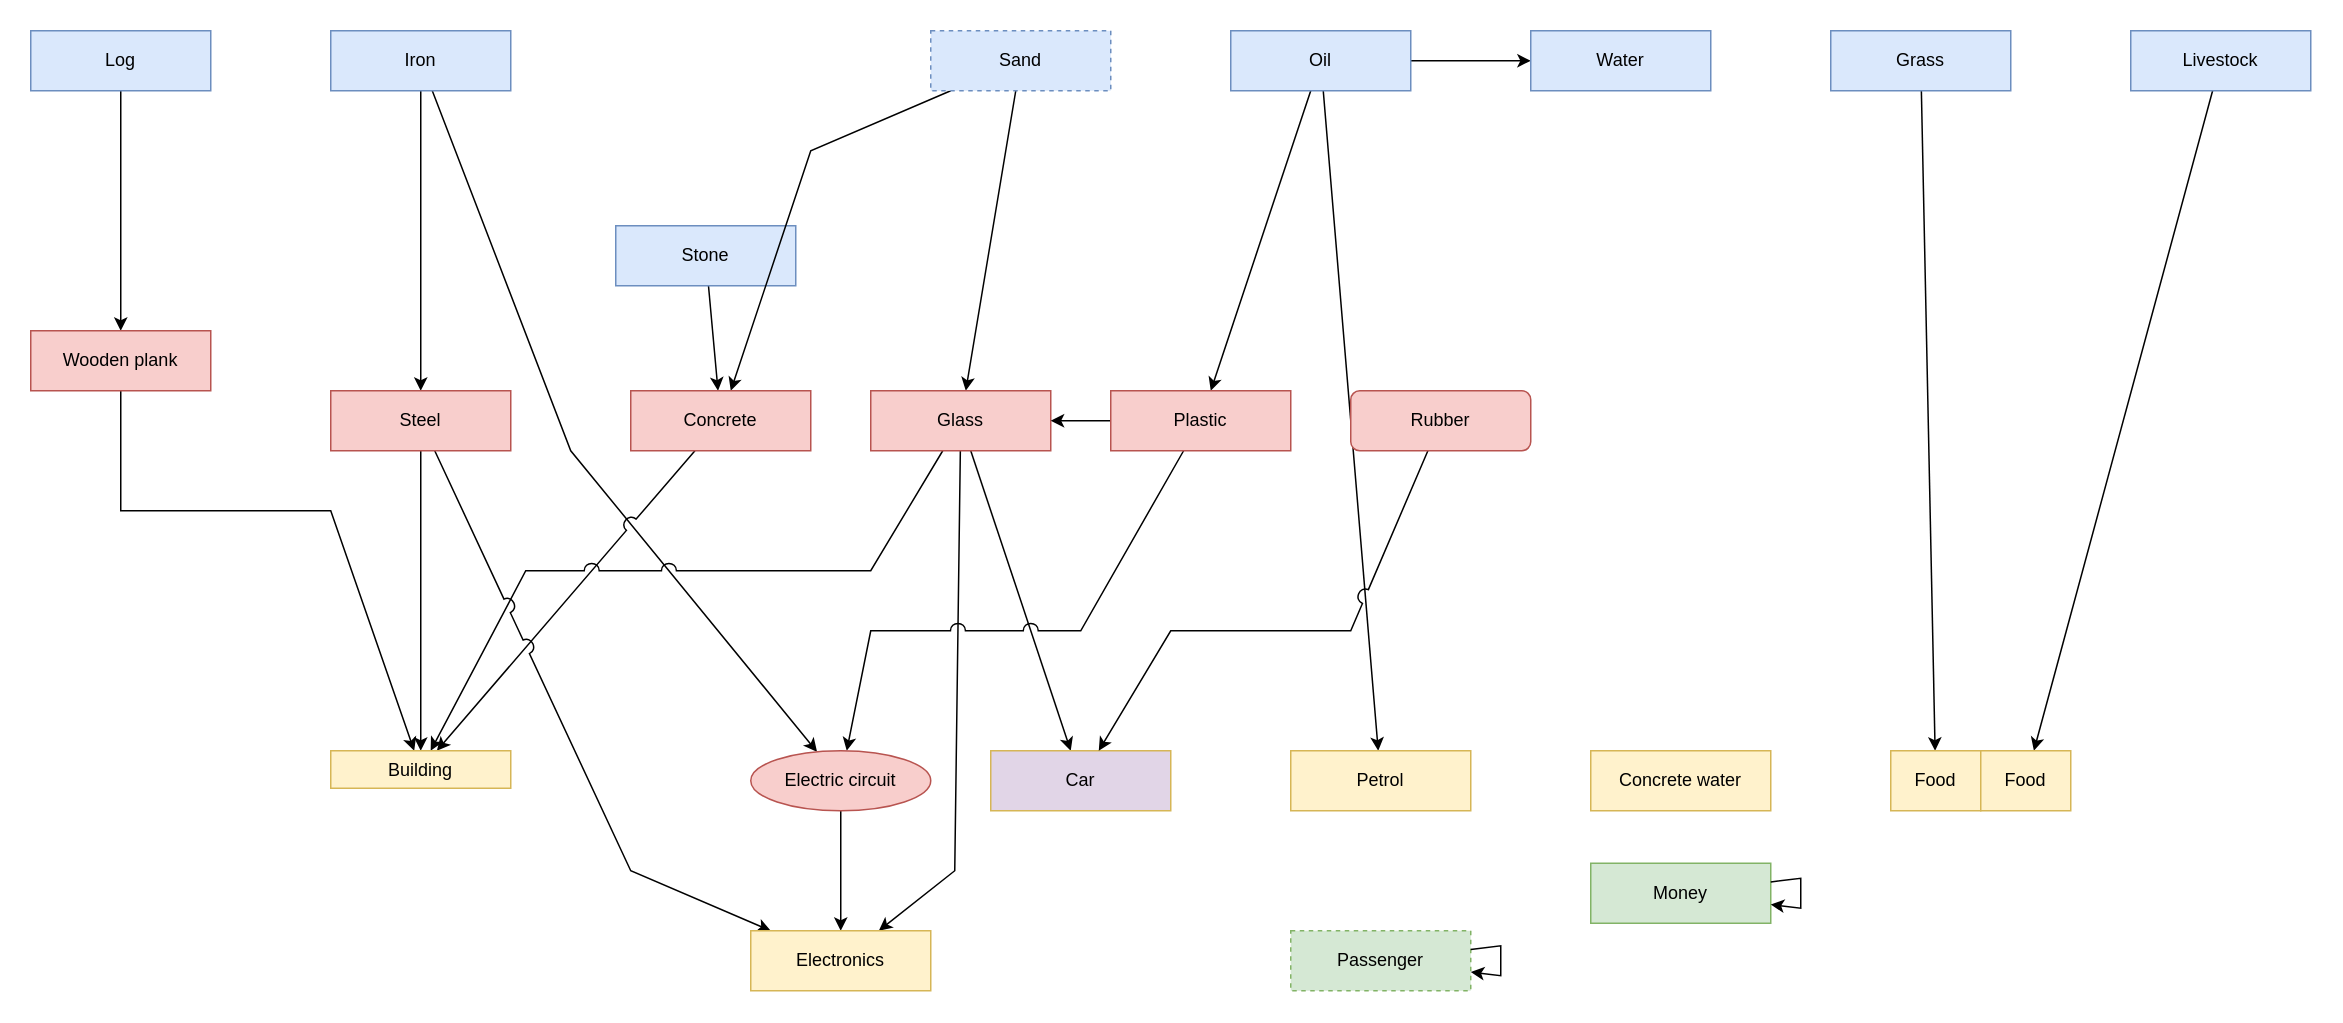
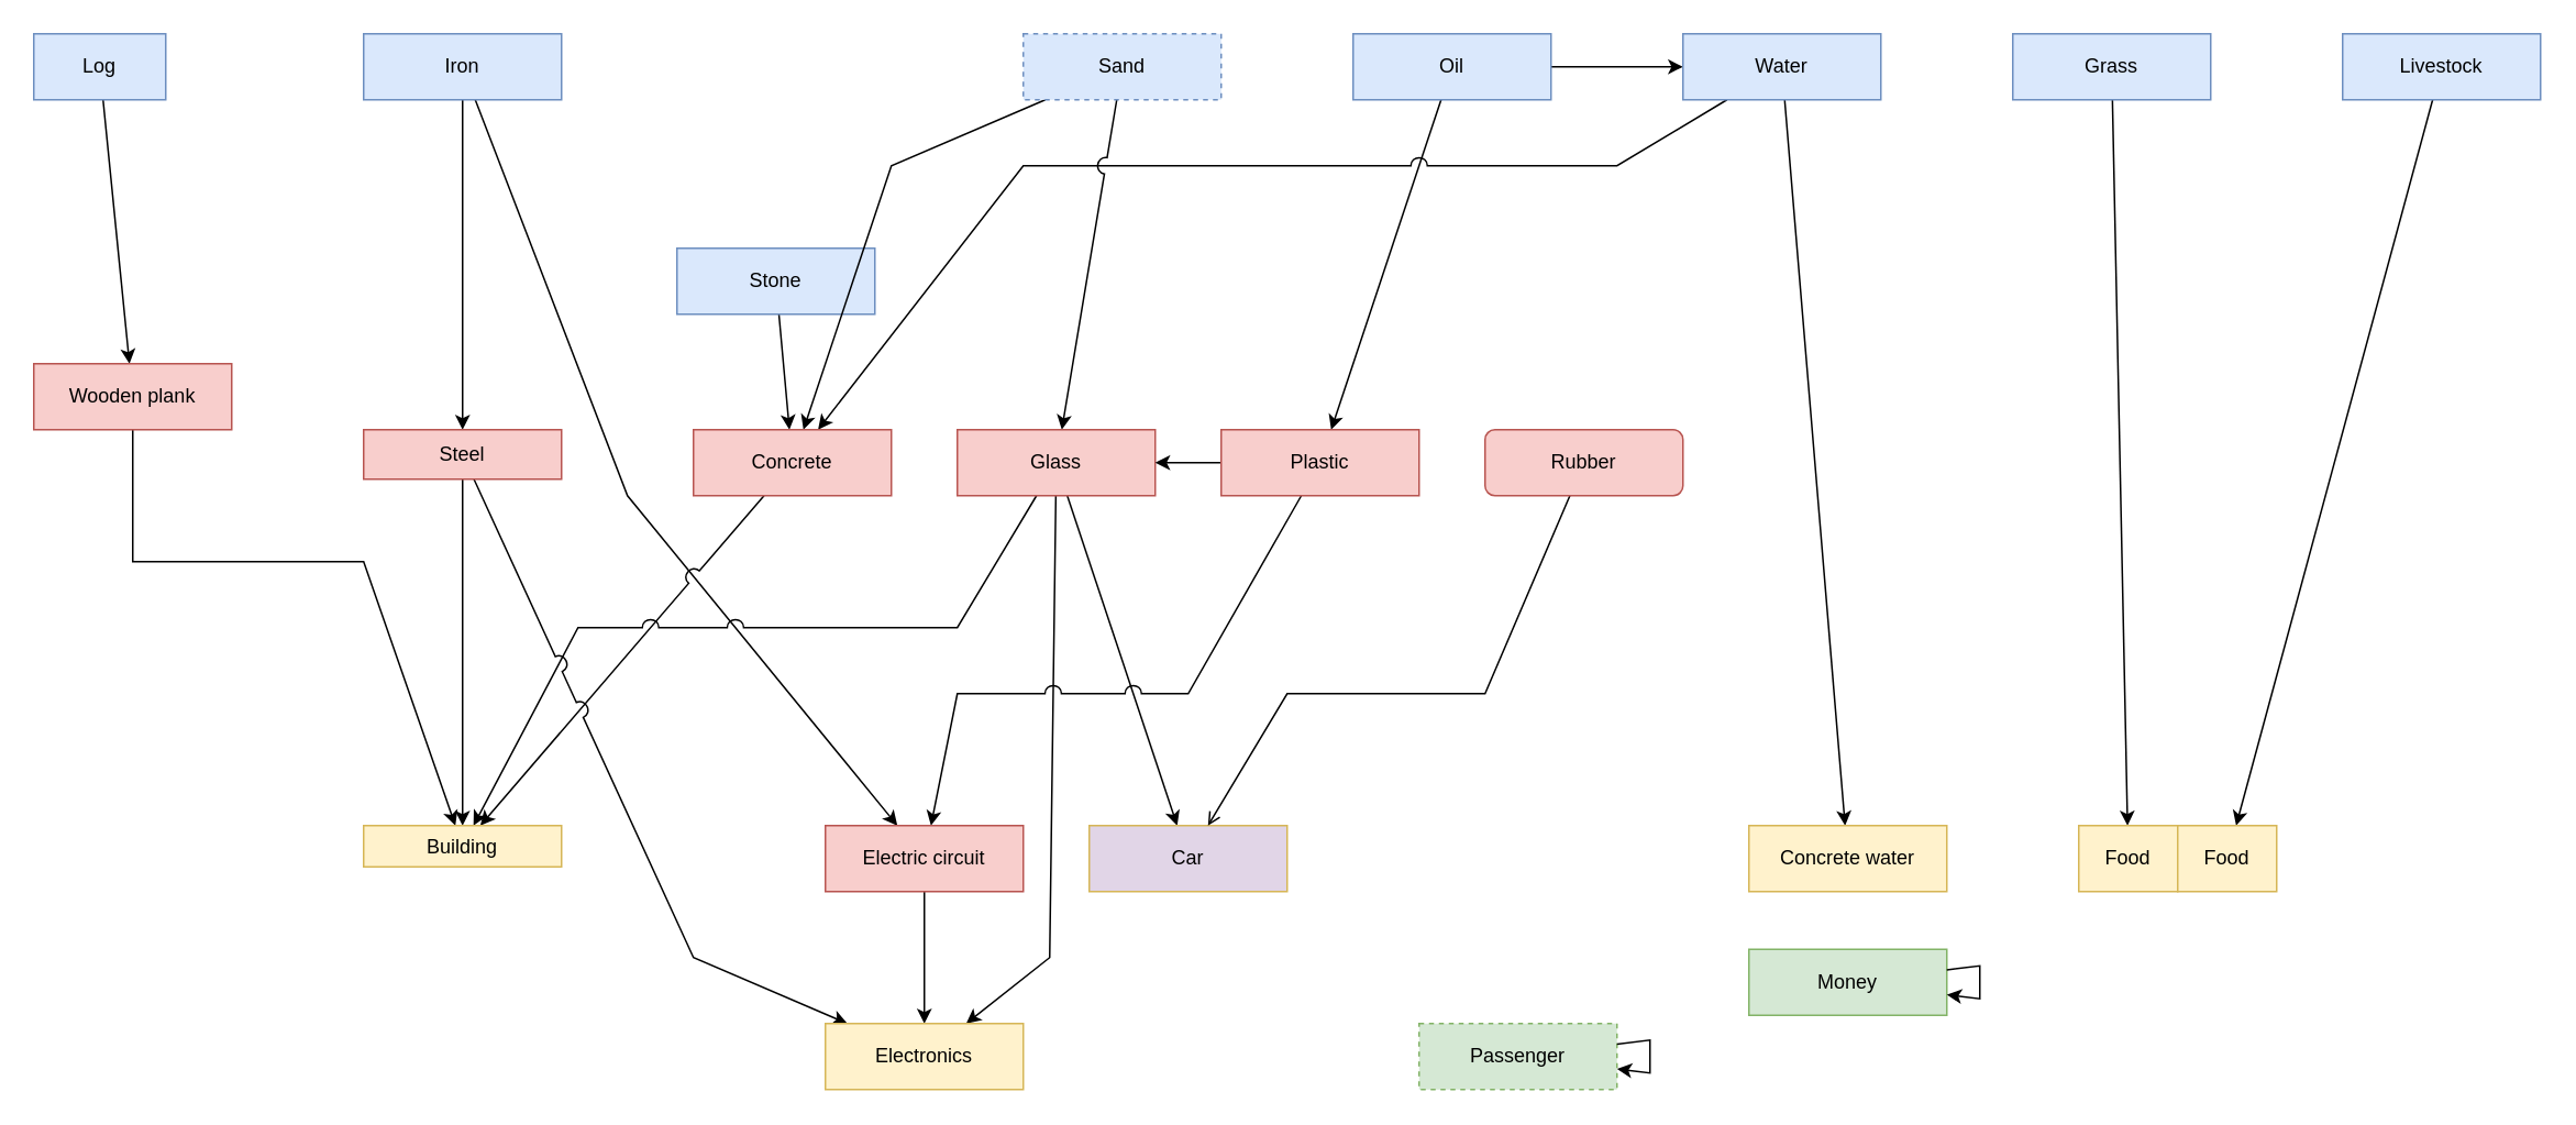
- <mxCell id="3" value="Log" style="rounded=0;whiteSpace=wrap;html=1;fillColor=#dae8fc;strokeColor=#6c8ebf;" vertex="1" parent="1"><mxGeometry x="20" y="20" width="120" height="40" as="geometry" /></mxCell>
+ <mxCell id="3" value="Log" style="rounded=0;whiteSpace=wrap;html=1;fillColor=#dae8fc;strokeColor=#6c8ebf;" vertex="1" parent="1"><mxGeometry x="20" y="20" width="80" height="40" as="geometry" /></mxCell>
+ <mxCell id="14" style="edgeStyle=none;rounded=0;orthogonalLoop=1;jettySize=auto;html=1;jumpStyle=arc;jumpSize=10;" edge="1" parent="1" source="15" target="31"><mxGeometry relative="1" as="geometry"><Array as="points"><mxPoint x="980" y="100" /><mxPoint x="620" y="100" /></Array></mxGeometry></mxCell>
- <mxCell id="10" style="edgeStyle=none;rounded=0;jumpStyle=arc;jumpSize=10;orthogonalLoop=1;jettySize=auto;html=1;" edge="1" parent="1" source="12" target="42"><mxGeometry relative="1" as="geometry"><Array as="points" /></mxGeometry></mxCell>
+ <mxCell id="13" style="edgeStyle=none;rounded=0;orthogonalLoop=1;jettySize=auto;html=1;jumpSize=10;" edge="1" parent="1" source="15" target="27"><mxGeometry relative="1" as="geometry"><Array as="points" /></mxGeometry></mxCell>
- <mxCell id="38" value="Steel" style="rounded=0;whiteSpace=wrap;html=1;fillColor=#f8cecc;strokeColor=#b85450;" vertex="1" parent="1"><mxGeometry x="220" y="260" width="120" height="40" as="geometry" /></mxCell>
+ <mxCell id="38" value="Steel" style="rounded=0;whiteSpace=wrap;html=1;fillColor=#f8cecc;strokeColor=#b85450;" vertex="1" parent="1"><mxGeometry x="220" y="260" width="120" height="30" as="geometry" /></mxCell>
- <mxCell id="48" style="edgeStyle=none;rounded=0;jumpStyle=arc;jumpSize=10;orthogonalLoop=1;jettySize=auto;html=1;" edge="1" parent="1" source="49" target="47"><mxGeometry relative="1" as="geometry"><Array as="points"><mxPoint x="900" y="420" /><mxPoint x="780" y="420" /></Array></mxGeometry></mxCell>
+ <mxCell id="48" style="edgeStyle=none;rounded=0;jumpStyle=arc;jumpSize=10;orthogonalLoop=1;jettySize=auto;html=1;endArrow=open;" edge="1" parent="1" source="49" target="47"><mxGeometry relative="1" as="geometry"><Array as="points"><mxPoint x="900" y="420" /><mxPoint x="780" y="420" /></Array></mxGeometry></mxCell>
- <mxCell id="45" value="Electric circuit" style="ellipse;whiteSpace=wrap;html=1;fillColor=#f8cecc;strokeColor=#b85450;" vertex="1" parent="1"><mxGeometry x="500" y="500" width="120" height="40" as="geometry" /></mxCell>
+ <mxCell id="45" value="Electric circuit" style="rounded=0;whiteSpace=wrap;html=1;fillColor=#f8cecc;strokeColor=#b85450;" vertex="1" parent="1"><mxGeometry x="500" y="500" width="120" height="40" as="geometry" /></mxCell>
- <mxCell id="42" value="Petrol" style="rounded=0;whiteSpace=wrap;html=1;fillColor=#fff2cc;strokeColor=#d6b656;" vertex="1" parent="1"><mxGeometry x="860" y="500" width="120" height="40" as="geometry" /></mxCell>
